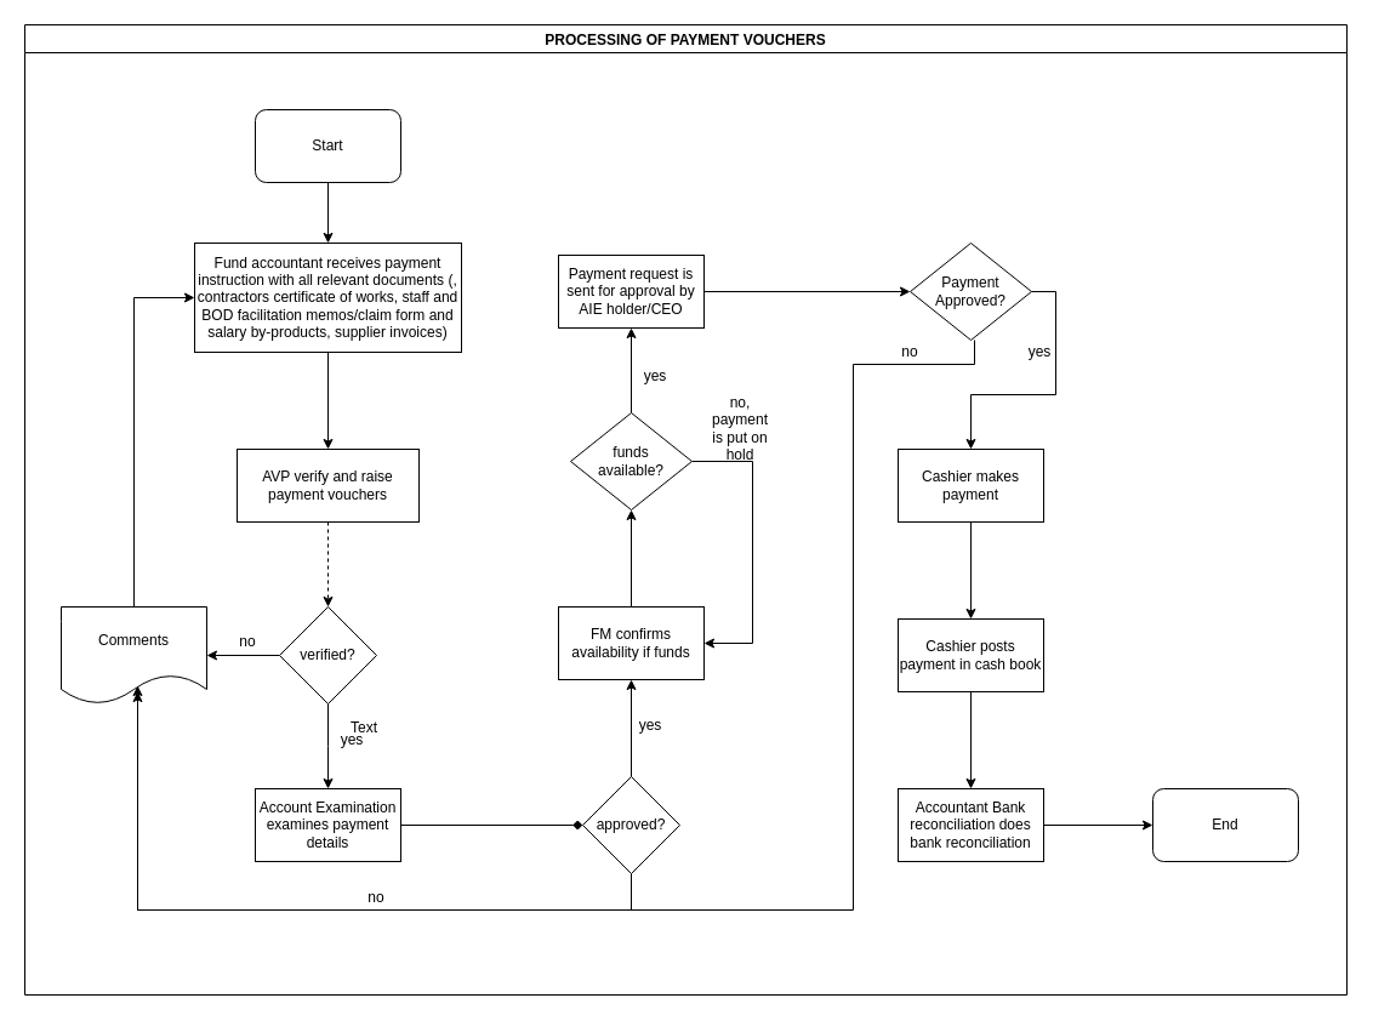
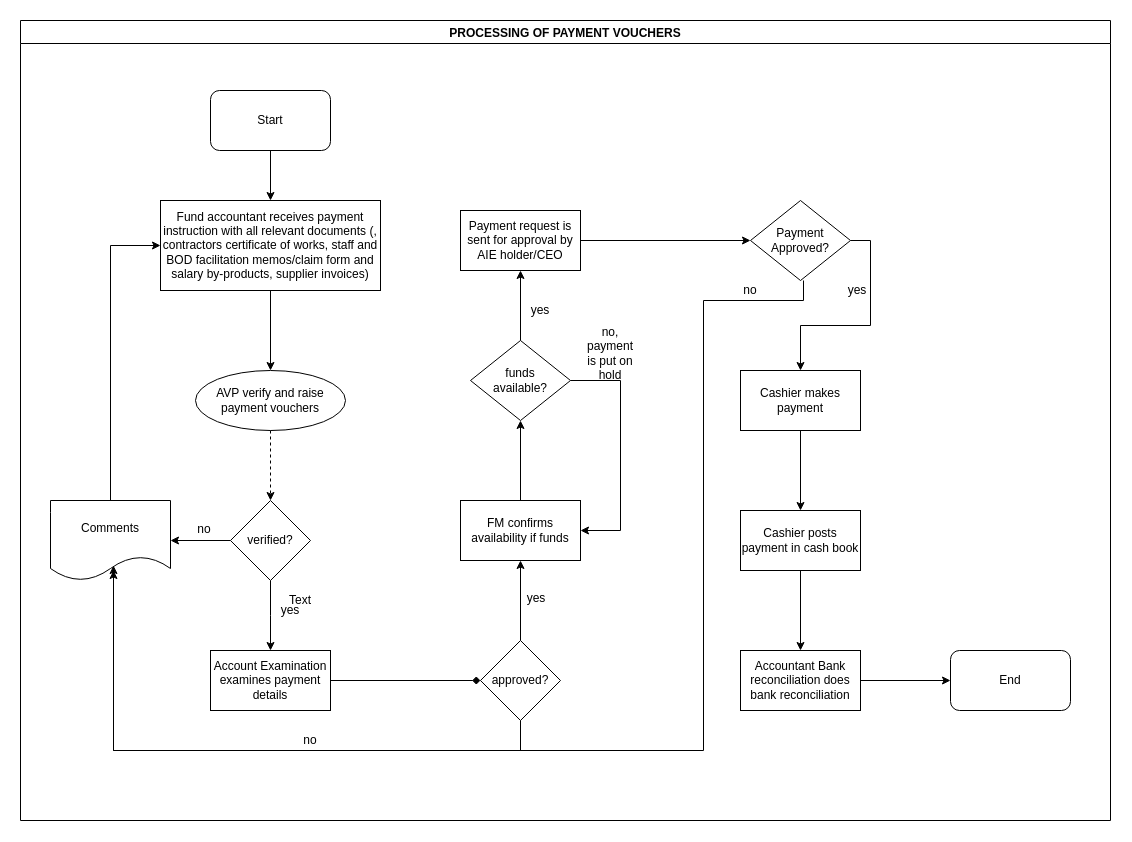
- <mxCell id="6" value="AVP verify and raise payment vouchers" style="rounded=0;whiteSpace=wrap;html=1;" vertex="1" parent="2"><mxGeometry x="175" y="350" width="150" height="60" as="geometry" /></mxCell>
+ <mxCell id="6" value="AVP verify and raise payment vouchers" style="ellipse;whiteSpace=wrap;html=1;" vertex="1" parent="2"><mxGeometry x="175" y="350" width="150" height="60" as="geometry" /></mxCell>
